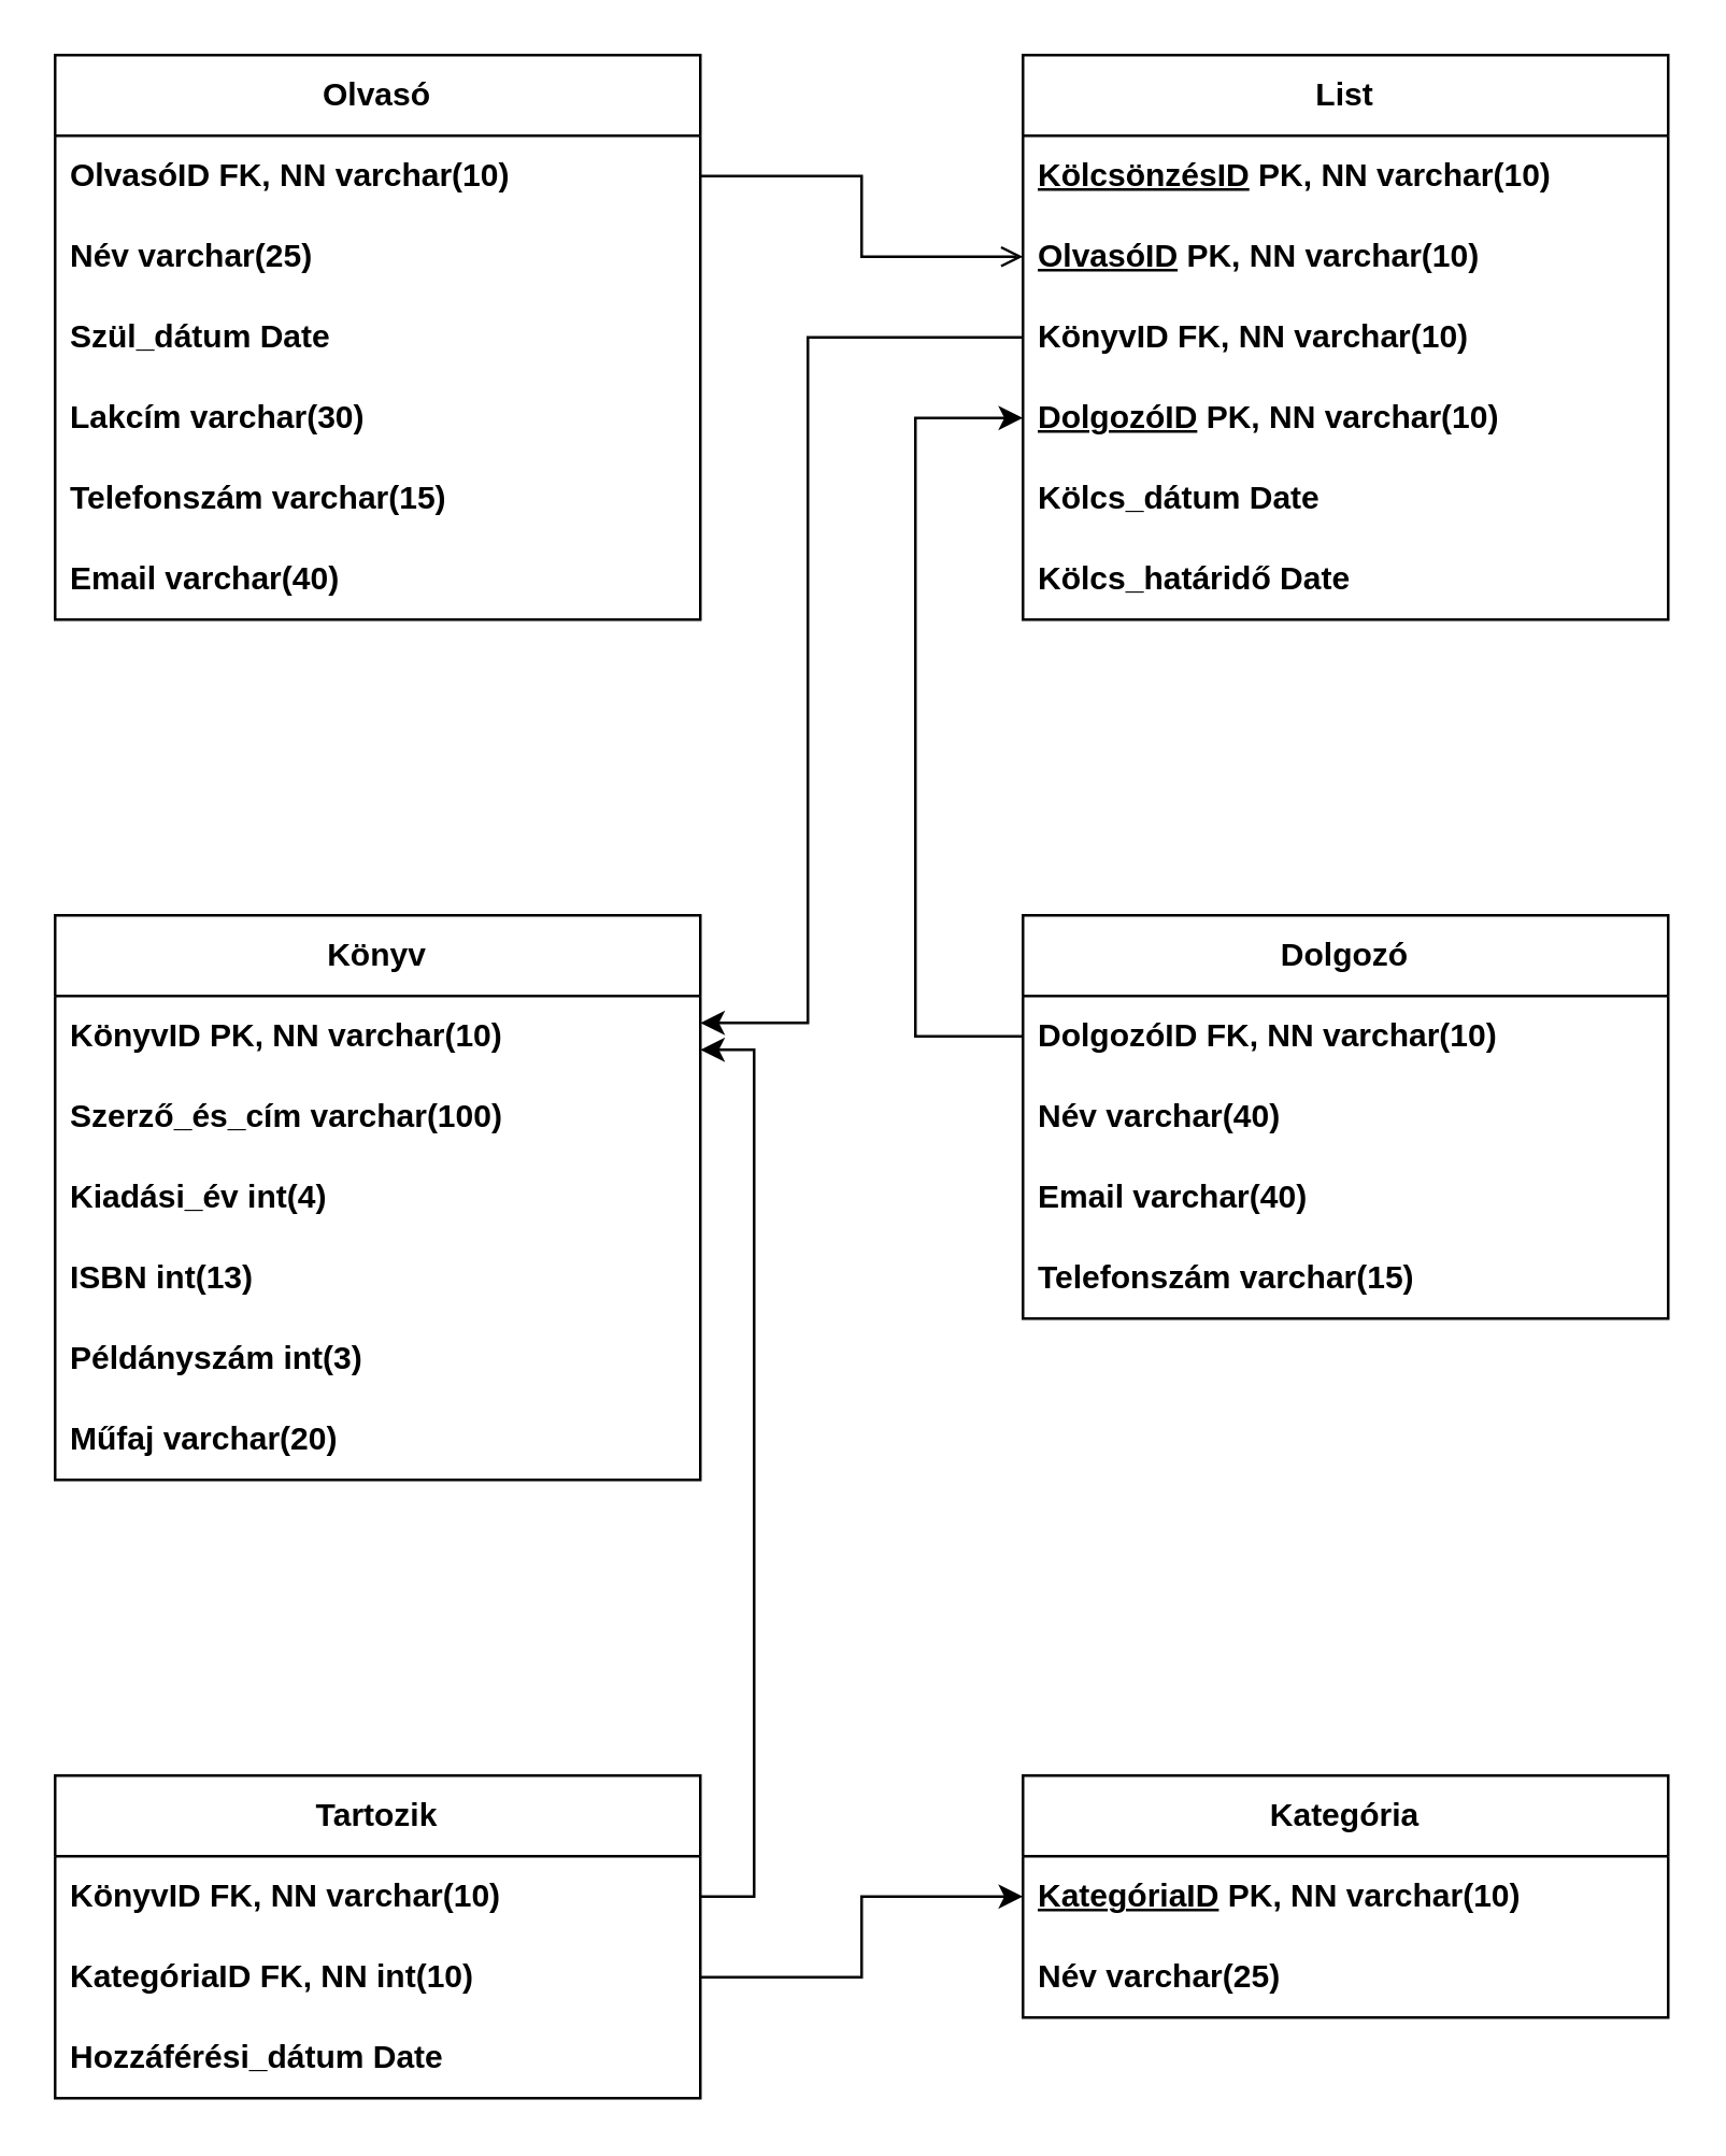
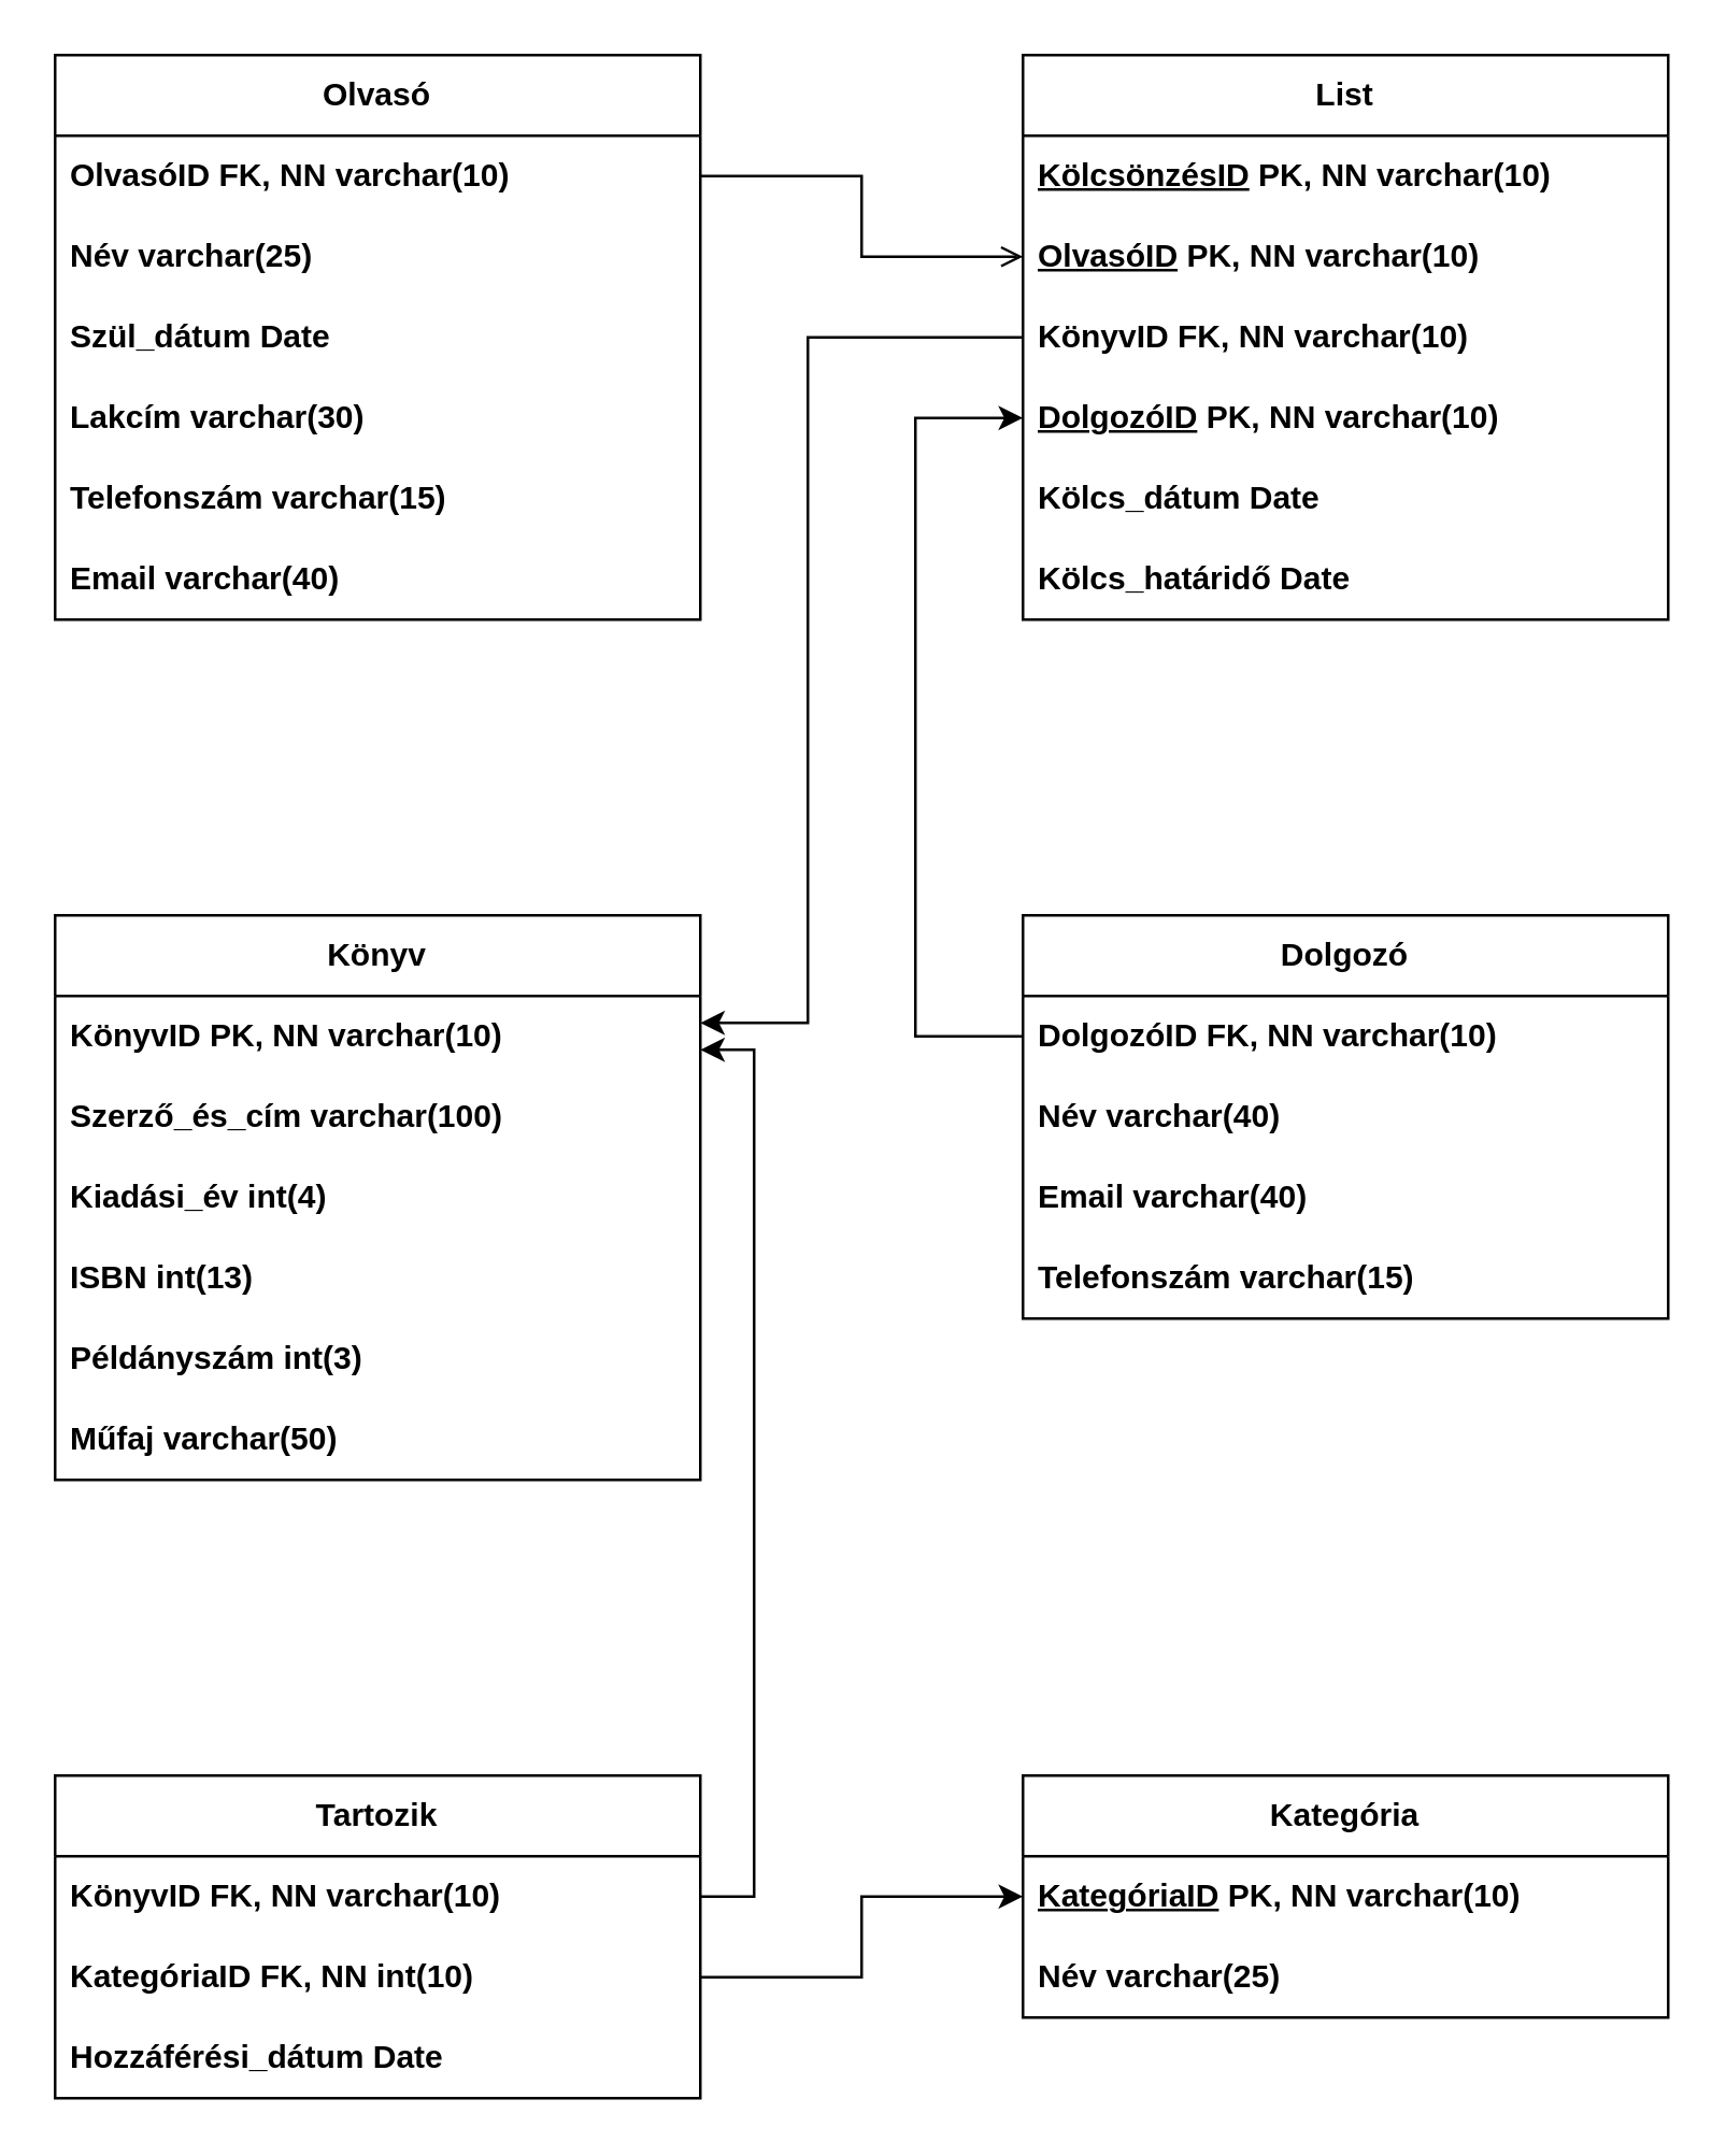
- <mxCell id="15" value="Műfaj varchar(20)" style="text;strokeColor=none;fillColor=none;align=left;verticalAlign=middle;spacingLeft=4;spacingRight=4;overflow=hidden;points=[[0,0.5],[1,0.5]];portConstraint=eastwest;rotatable=0;whiteSpace=wrap;html=1;fontFamily=Helvetica;fontSize=12;fontColor=default;fontStyle=1;" vertex="1" parent="9"><mxGeometry y="180" width="240" height="30" as="geometry" /></mxCell>
+ <mxCell id="15" value="Műfaj varchar(50)" style="text;strokeColor=none;fillColor=none;align=left;verticalAlign=middle;spacingLeft=4;spacingRight=4;overflow=hidden;points=[[0,0.5],[1,0.5]];portConstraint=eastwest;rotatable=0;whiteSpace=wrap;html=1;fontFamily=Helvetica;fontSize=12;fontColor=default;fontStyle=1;" vertex="1" parent="9"><mxGeometry y="180" width="240" height="30" as="geometry" /></mxCell>
